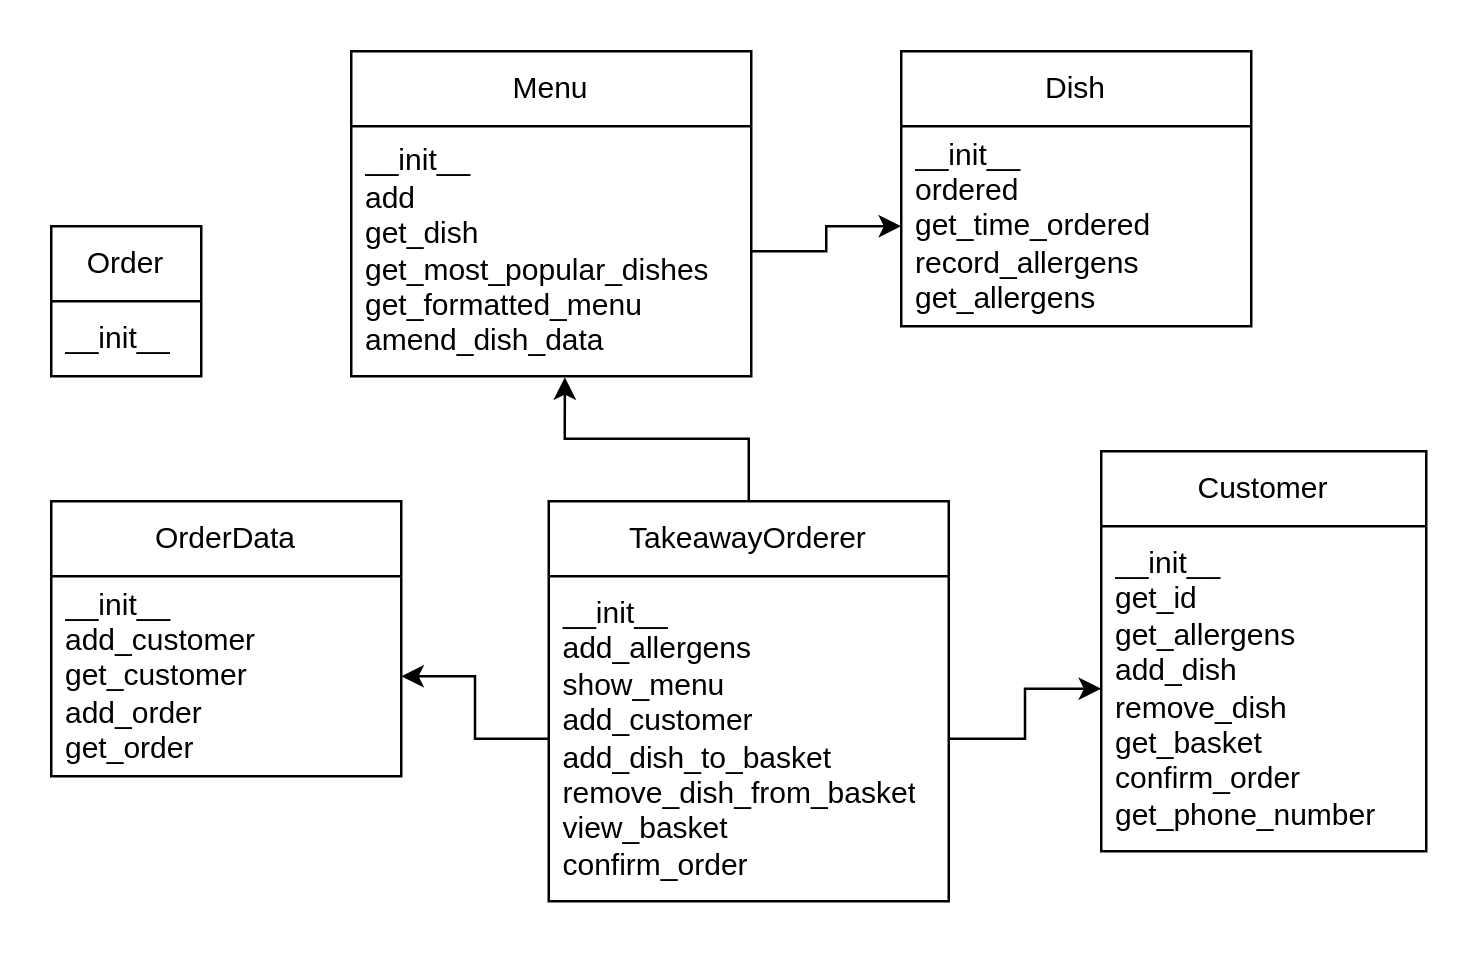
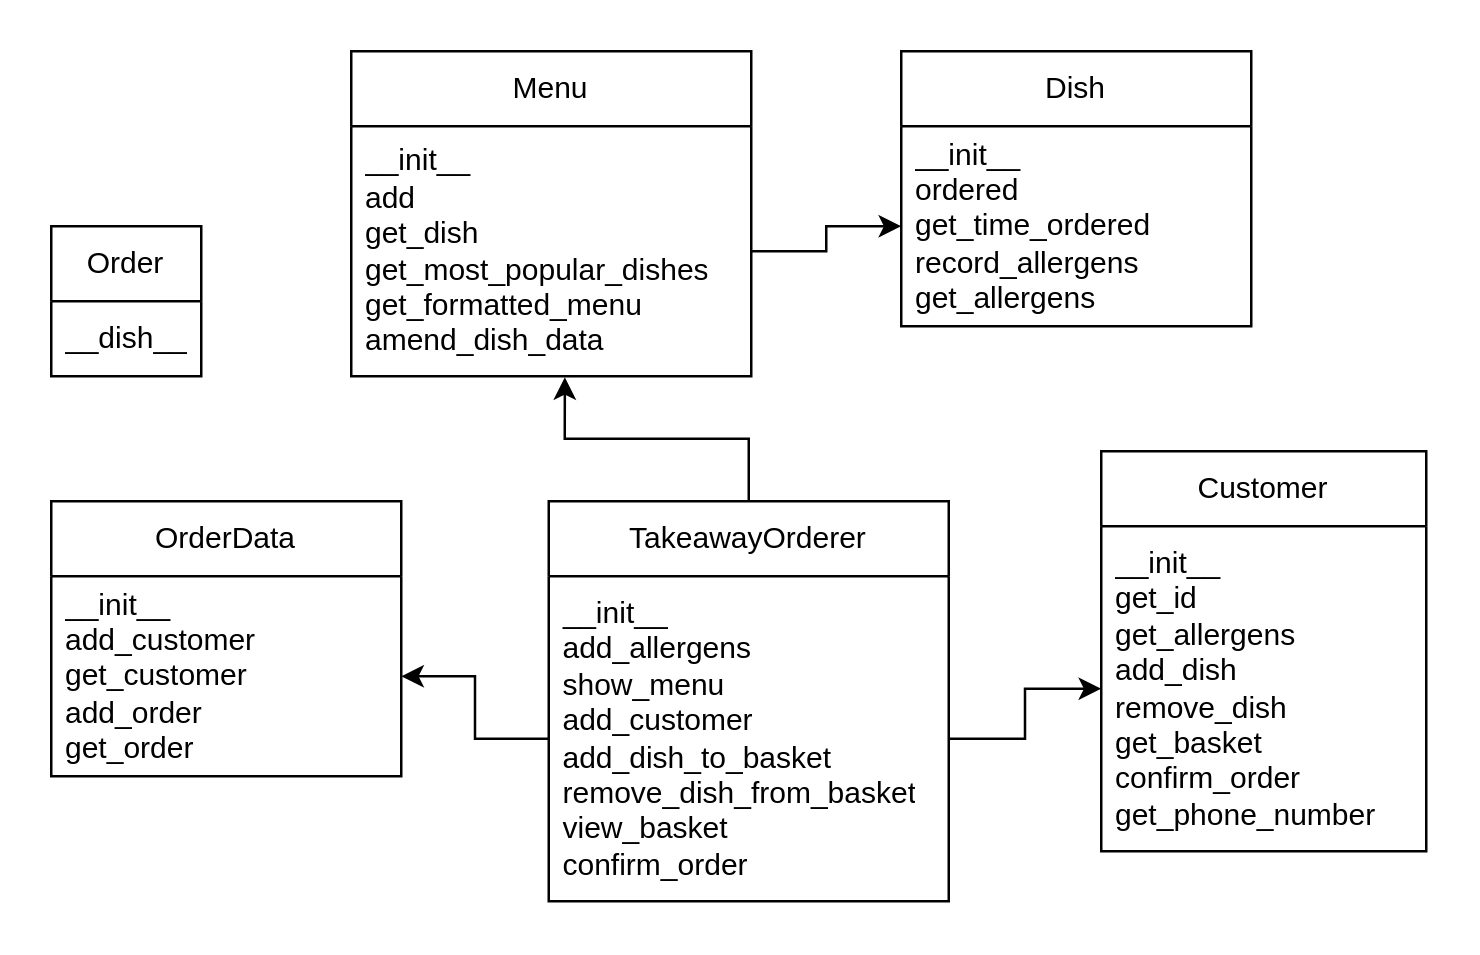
- <mxCell id="14" value="__init__" style="text;strokeColor=none;fillColor=none;align=left;verticalAlign=middle;spacingLeft=4;spacingRight=4;overflow=hidden;points=[[0,0.5],[1,0.5]];portConstraint=eastwest;rotatable=0;whiteSpace=wrap;html=1;" vertex="1" parent="13"><mxGeometry y="30" width="60" height="30" as="geometry" /></mxCell>
+ <mxCell id="14" value="__dish__" style="text;strokeColor=none;fillColor=none;align=left;verticalAlign=middle;spacingLeft=4;spacingRight=4;overflow=hidden;points=[[0,0.5],[1,0.5]];portConstraint=eastwest;rotatable=0;whiteSpace=wrap;html=1;" vertex="1" parent="13"><mxGeometry y="30" width="60" height="30" as="geometry" /></mxCell>
